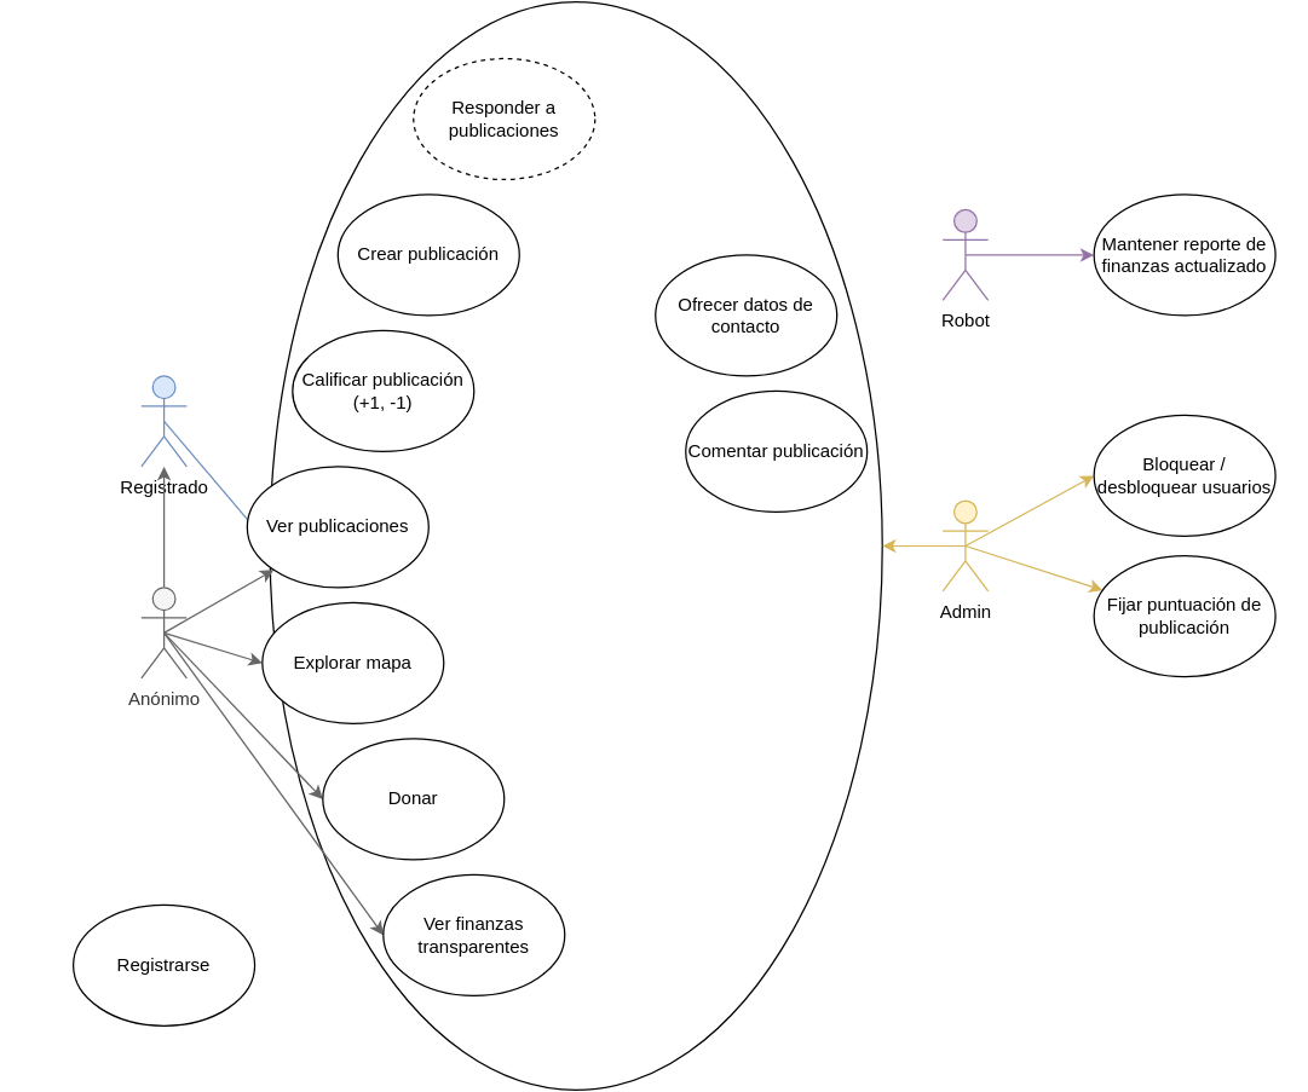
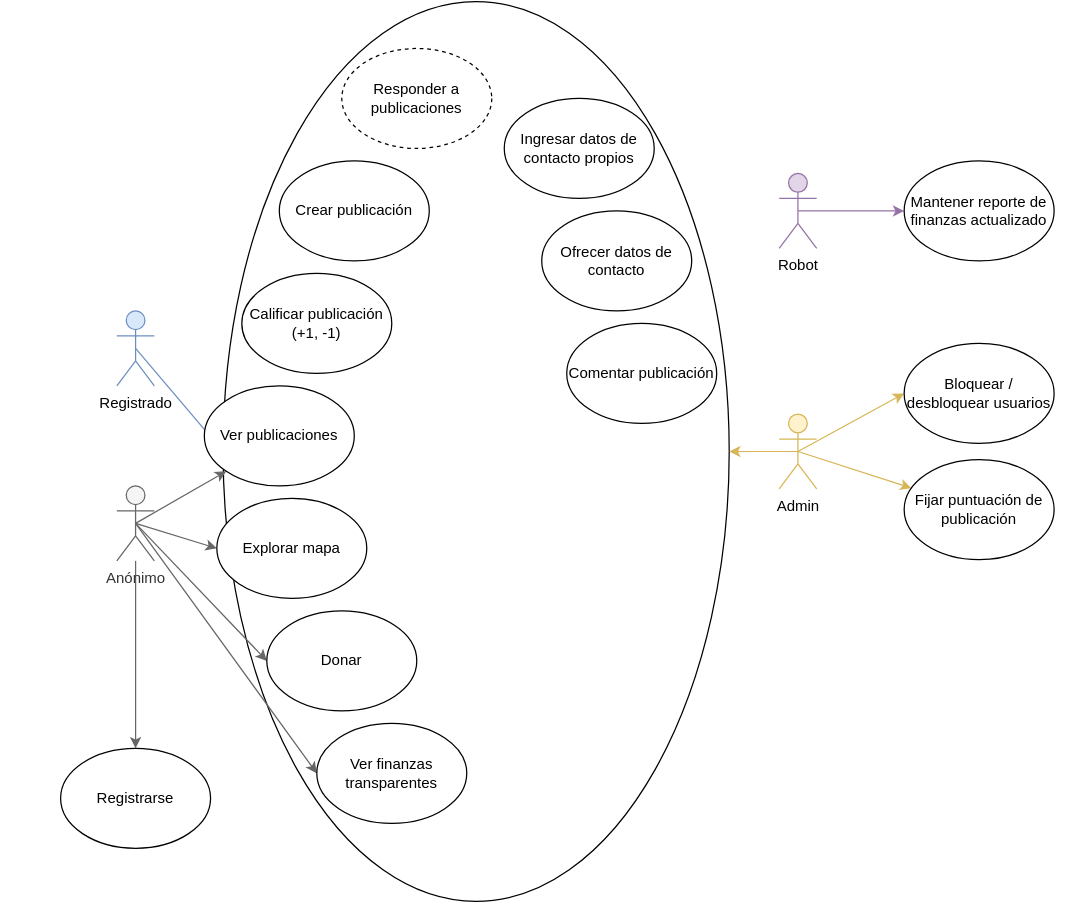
+ <mxCell id="30" value="Ingresar datos de contacto propios" style="ellipse;whiteSpace=wrap;html=1;" vertex="1" parent="1"><mxGeometry x="403" y="60" width="120" height="80" as="geometry" /></mxCell>
- <mxCell id="5" style="edgeStyle=orthogonalEdgeStyle;rounded=0;orthogonalLoop=1;jettySize=auto;html=1;fillColor=#f5f5f5;strokeColor=#666666;" parent="1" source="10" target="4" edge="1"><mxGeometry relative="1" as="geometry" /></mxCell>
+ <mxCell id="5" style="edgeStyle=orthogonalEdgeStyle;rounded=0;orthogonalLoop=1;jettySize=auto;html=1;entryX=0.5;entryY=0;entryDx=0;entryDy=0;fillColor=#f5f5f5;strokeColor=#666666;" parent="1" source="10" target="18" edge="1"><mxGeometry relative="1" as="geometry" /></mxCell>
